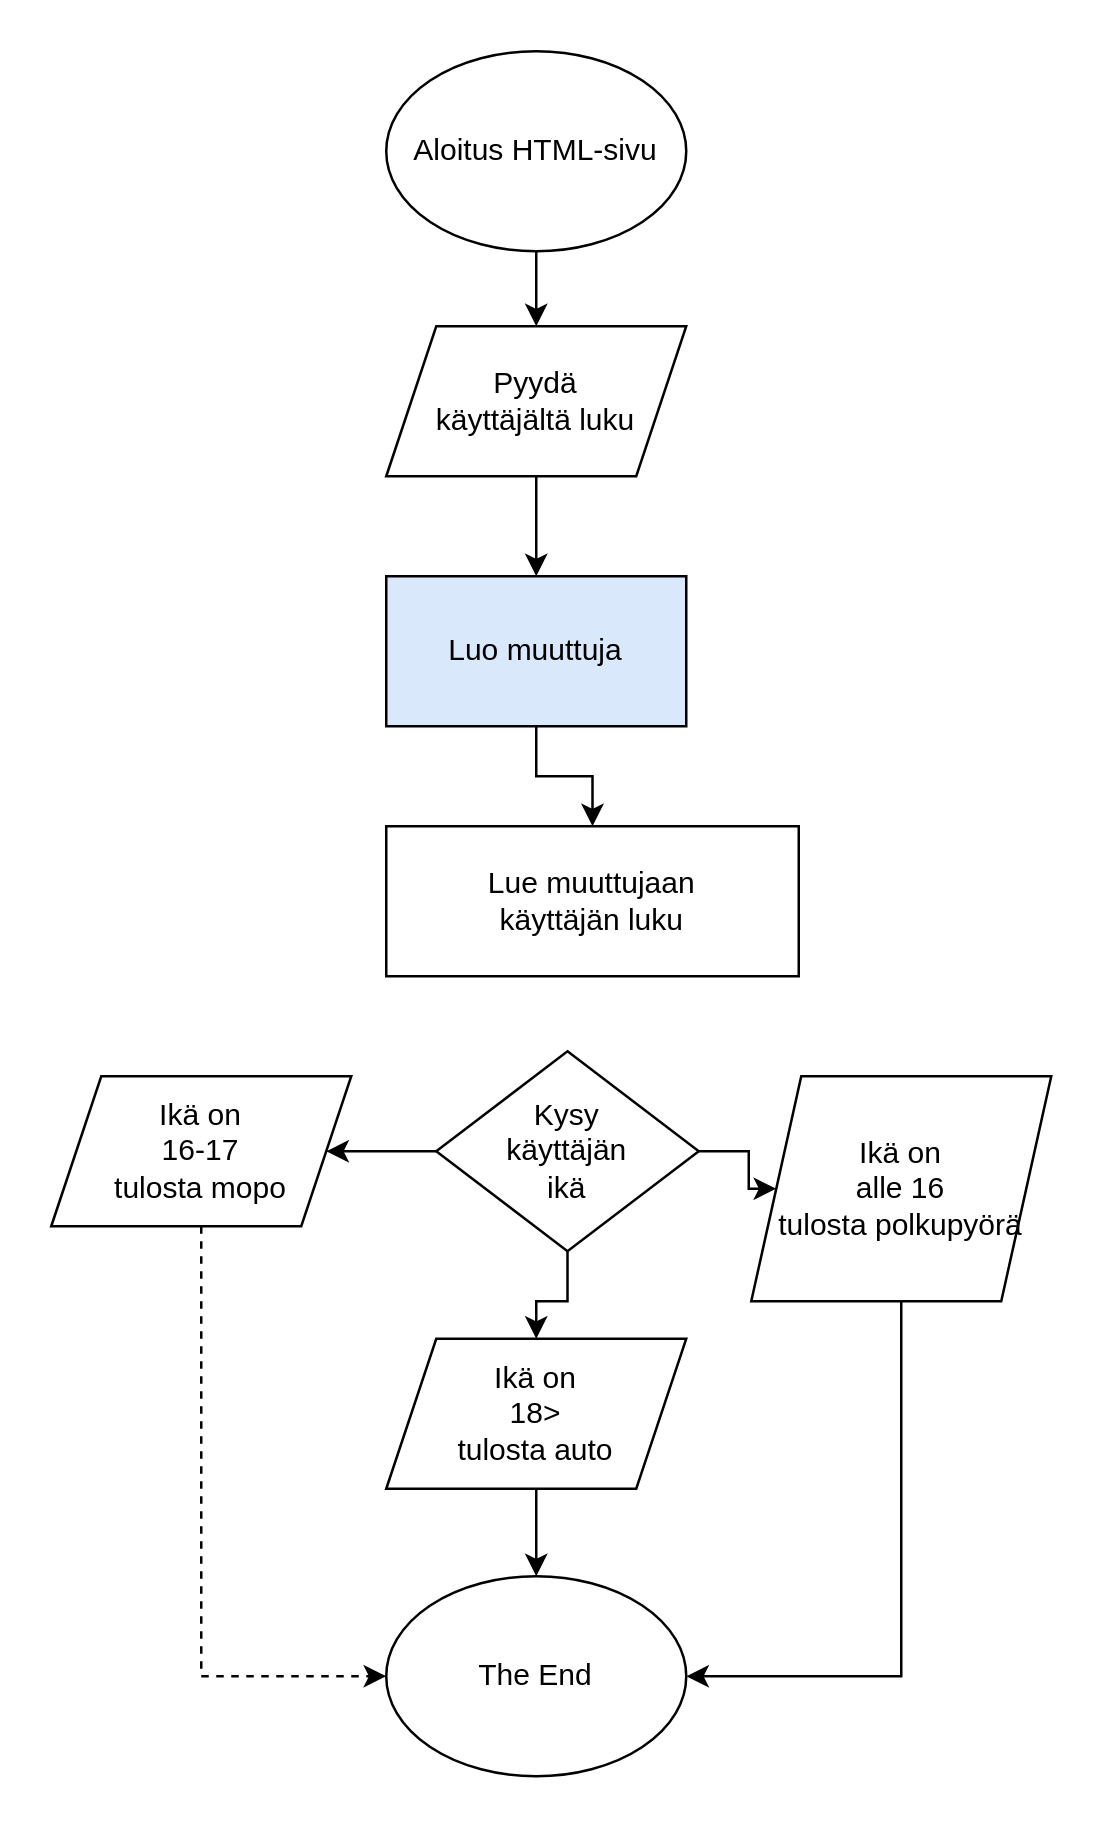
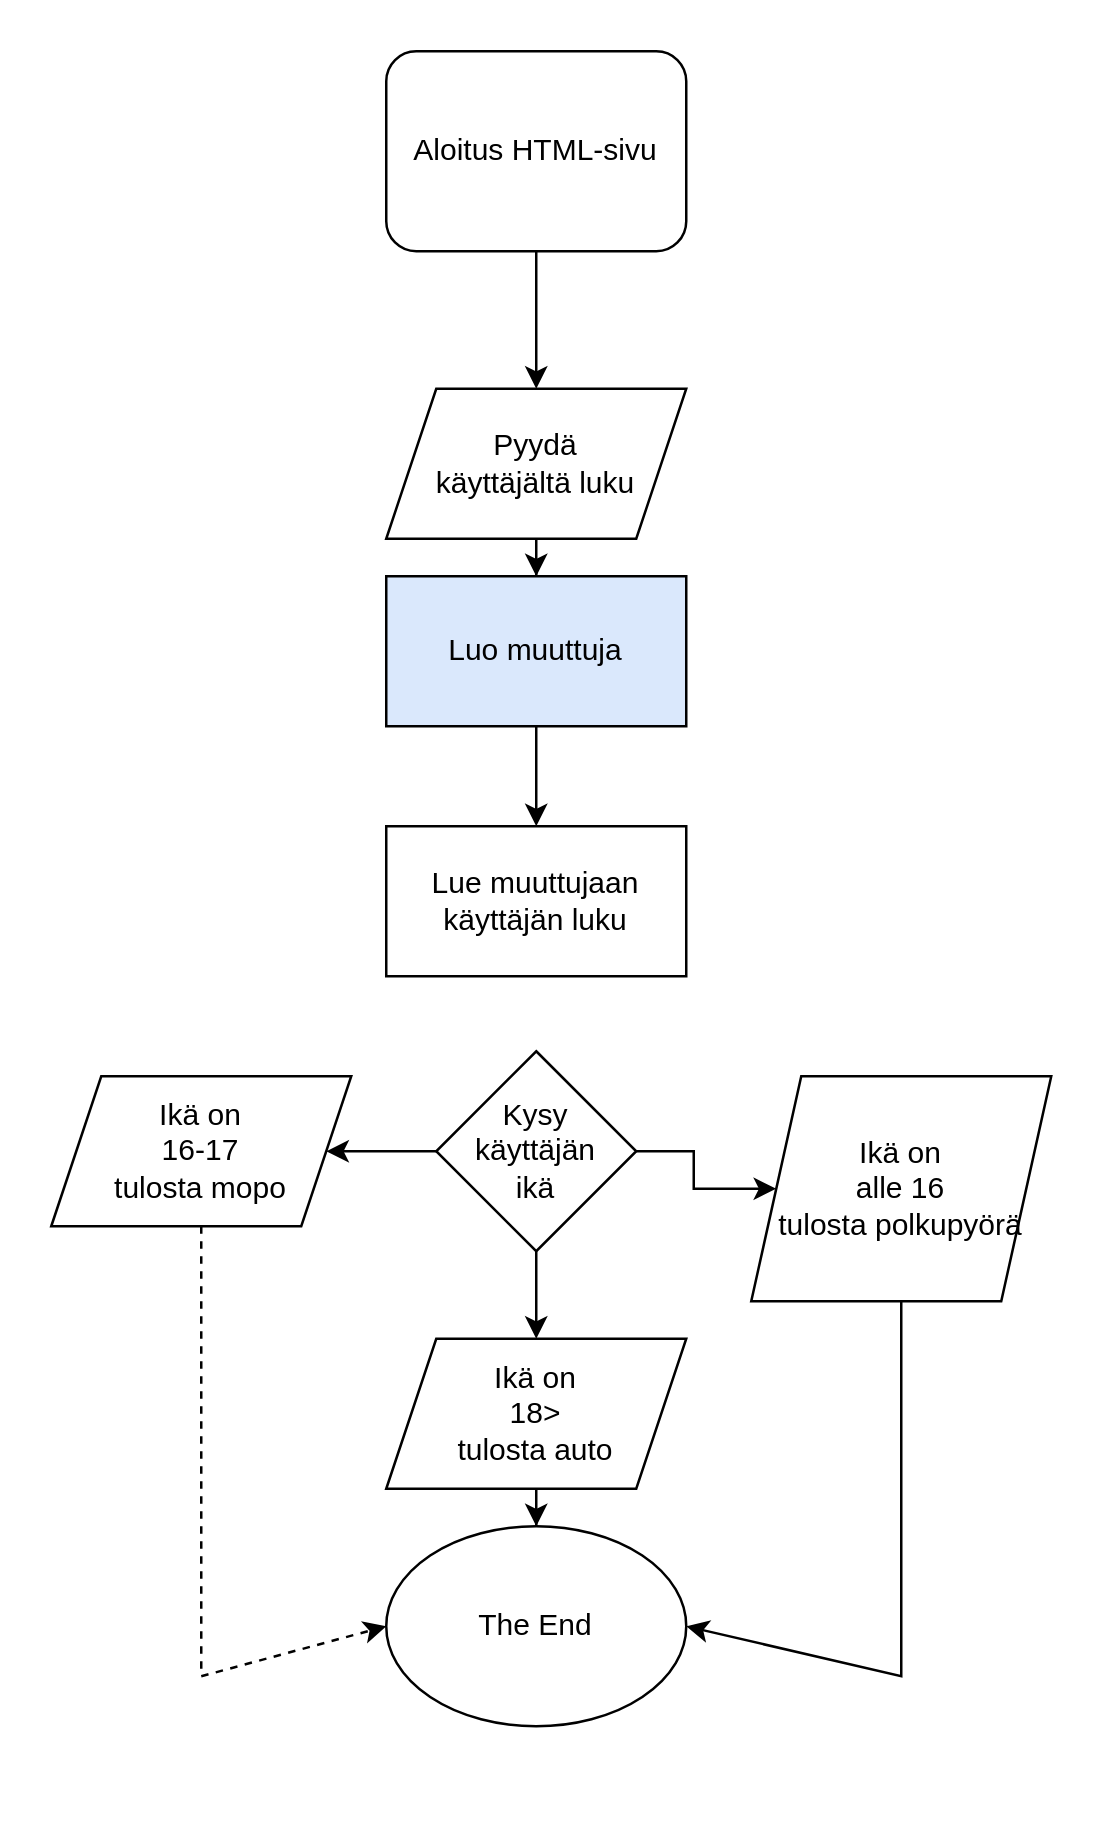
- <mxCell id="3" value="Aloitus HTML-sivu" style="ellipse;whiteSpace=wrap;html=1;" vertex="1" parent="1"><mxGeometry x="154" y="20" width="120" height="80" as="geometry" /></mxCell>
+ <mxCell id="3" value="Aloitus HTML-sivu" style="whiteSpace=wrap;html=1;rounded=1;" vertex="1" parent="1"><mxGeometry x="154" y="20" width="120" height="80" as="geometry" /></mxCell>
- <mxCell id="5" value="&lt;div&gt;Pyydä&lt;/div&gt;&lt;div&gt;käyttäjältä luku&lt;/div&gt;" style="shape=parallelogram;perimeter=parallelogramPerimeter;whiteSpace=wrap;html=1;fixedSize=1;" vertex="1" parent="1"><mxGeometry x="154" y="130" width="120" height="60" as="geometry" /></mxCell>
+ <mxCell id="5" value="&lt;div&gt;Pyydä&lt;/div&gt;&lt;div&gt;käyttäjältä luku&lt;/div&gt;" style="shape=parallelogram;perimeter=parallelogramPerimeter;whiteSpace=wrap;html=1;fixedSize=1;" vertex="1" parent="1"><mxGeometry x="154" y="155" width="120" height="60" as="geometry" /></mxCell>
- <mxCell id="8" value="&lt;div&gt;Lue muuttujaan&lt;/div&gt;&lt;div&gt;käyttäjän luku&lt;br&gt;&lt;/div&gt;" style="rounded=0;whiteSpace=wrap;html=1;" vertex="1" parent="1"><mxGeometry x="154" y="330" width="165" height="60" as="geometry" /></mxCell>
+ <mxCell id="8" value="&lt;div&gt;Lue muuttujaan&lt;/div&gt;&lt;div&gt;käyttäjän luku&lt;br&gt;&lt;/div&gt;" style="rounded=0;whiteSpace=wrap;html=1;" vertex="1" parent="1"><mxGeometry x="154" y="330" width="120" height="60" as="geometry" /></mxCell>
- <mxCell id="12" value="&lt;div&gt;Kysy&lt;/div&gt;&lt;div&gt;käyttäjän&lt;/div&gt;&lt;div&gt;ikä&lt;br&gt;&lt;/div&gt;" style="rhombus;whiteSpace=wrap;html=1;" vertex="1" parent="1"><mxGeometry x="174" y="420" width="105" height="80" as="geometry" /></mxCell>
+ <mxCell id="12" value="&lt;div&gt;Kysy&lt;/div&gt;&lt;div&gt;käyttäjän&lt;/div&gt;&lt;div&gt;ikä&lt;br&gt;&lt;/div&gt;" style="rhombus;whiteSpace=wrap;html=1;" vertex="1" parent="1"><mxGeometry x="174" y="420" width="80" height="80" as="geometry" /></mxCell>
- <mxCell id="16" value="The End" style="ellipse;whiteSpace=wrap;html=1;" vertex="1" parent="1"><mxGeometry x="154" y="630" width="120" height="80" as="geometry" /></mxCell>
+ <mxCell id="16" value="The End" style="ellipse;whiteSpace=wrap;html=1;" vertex="1" parent="1"><mxGeometry x="154" y="610" width="120" height="80" as="geometry" /></mxCell>
